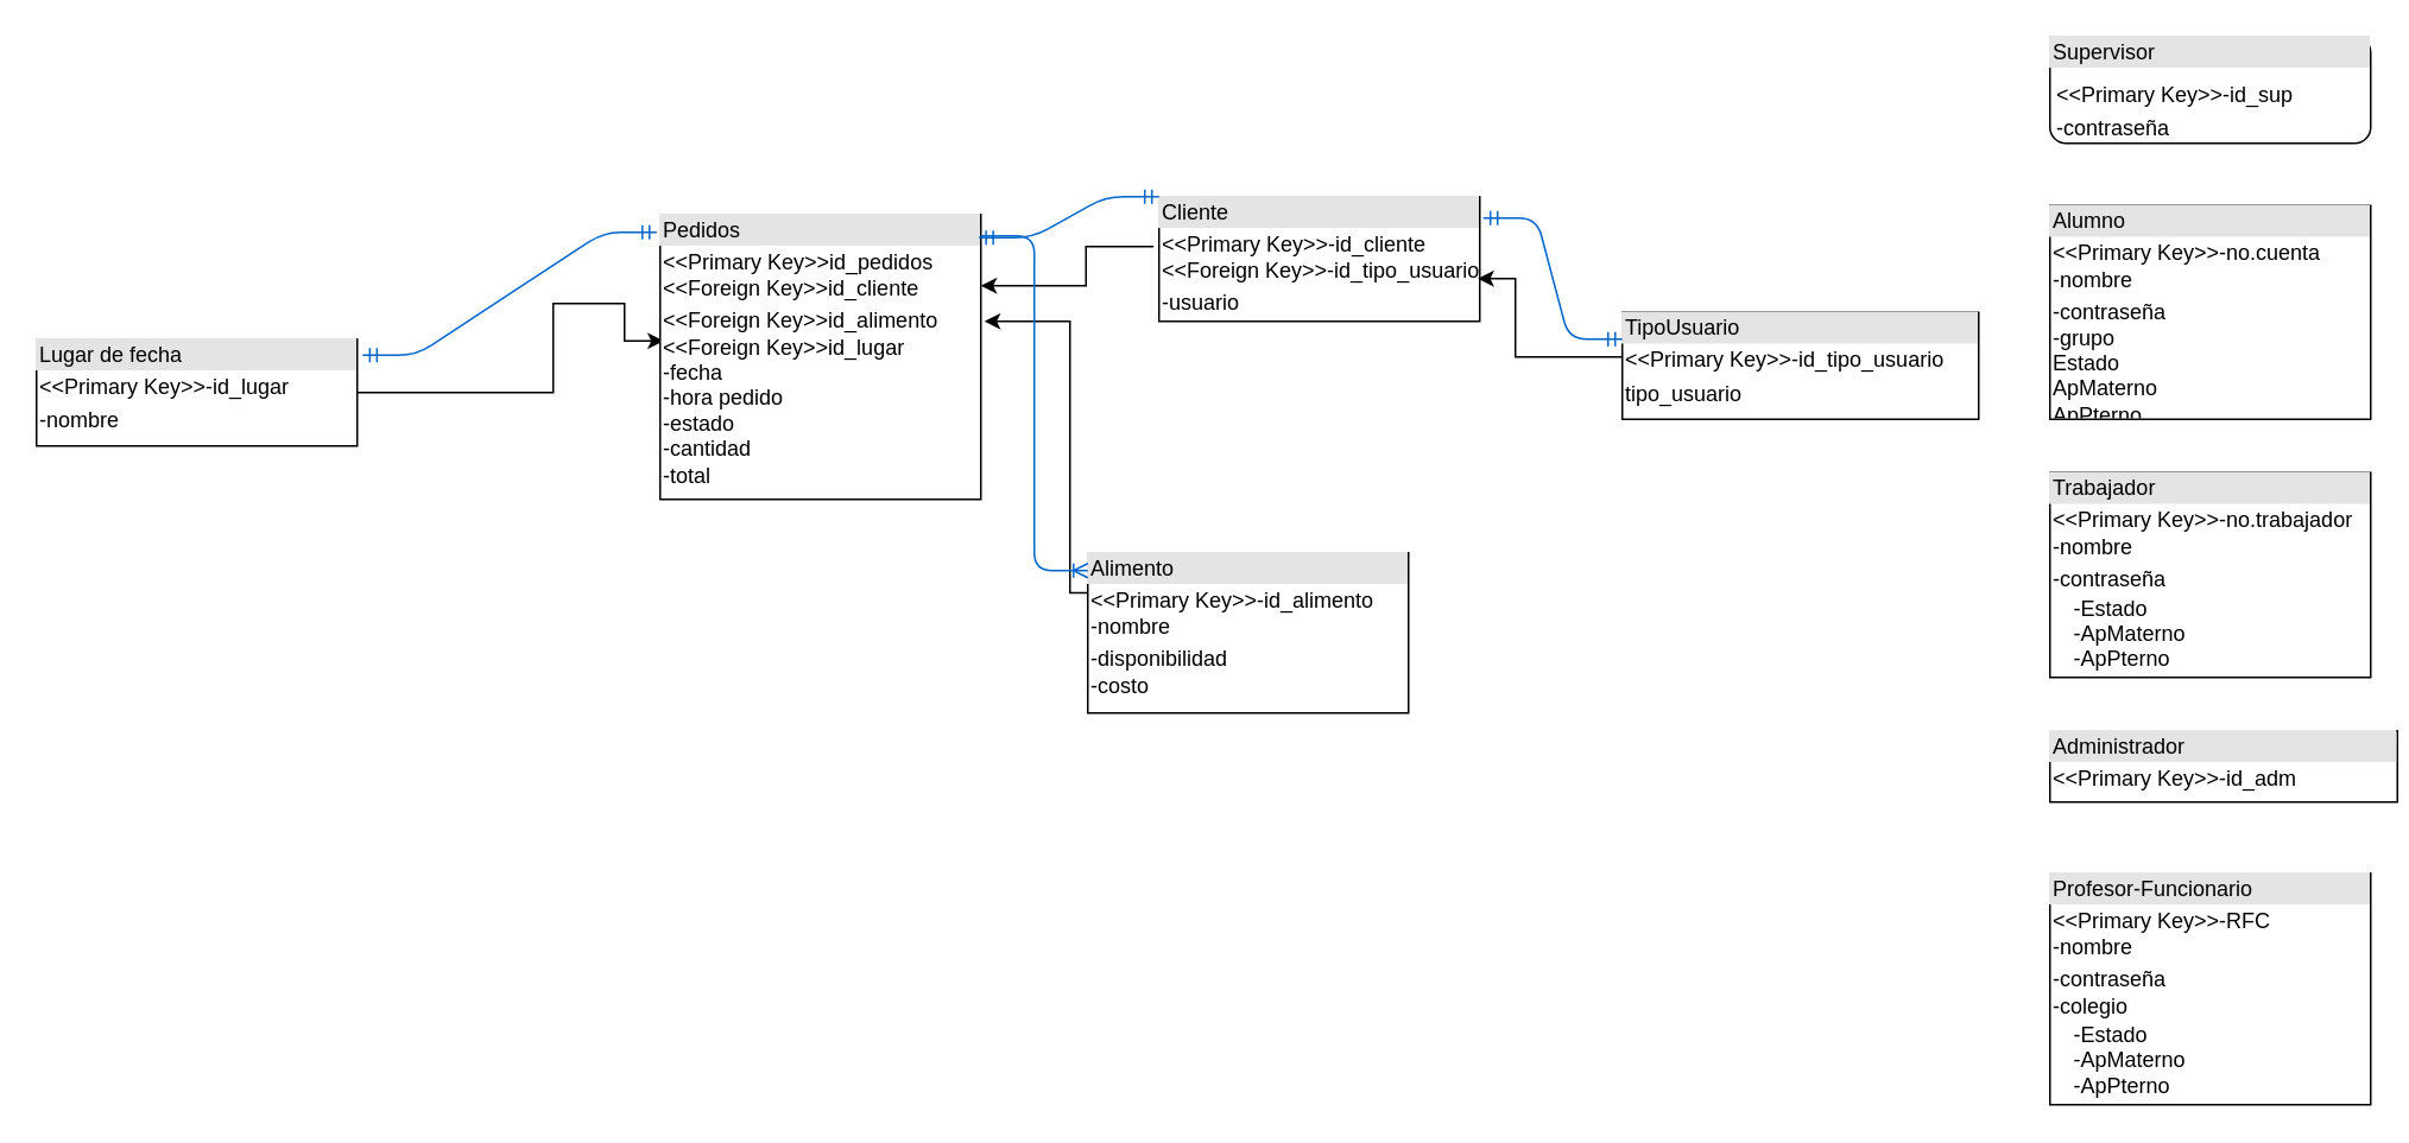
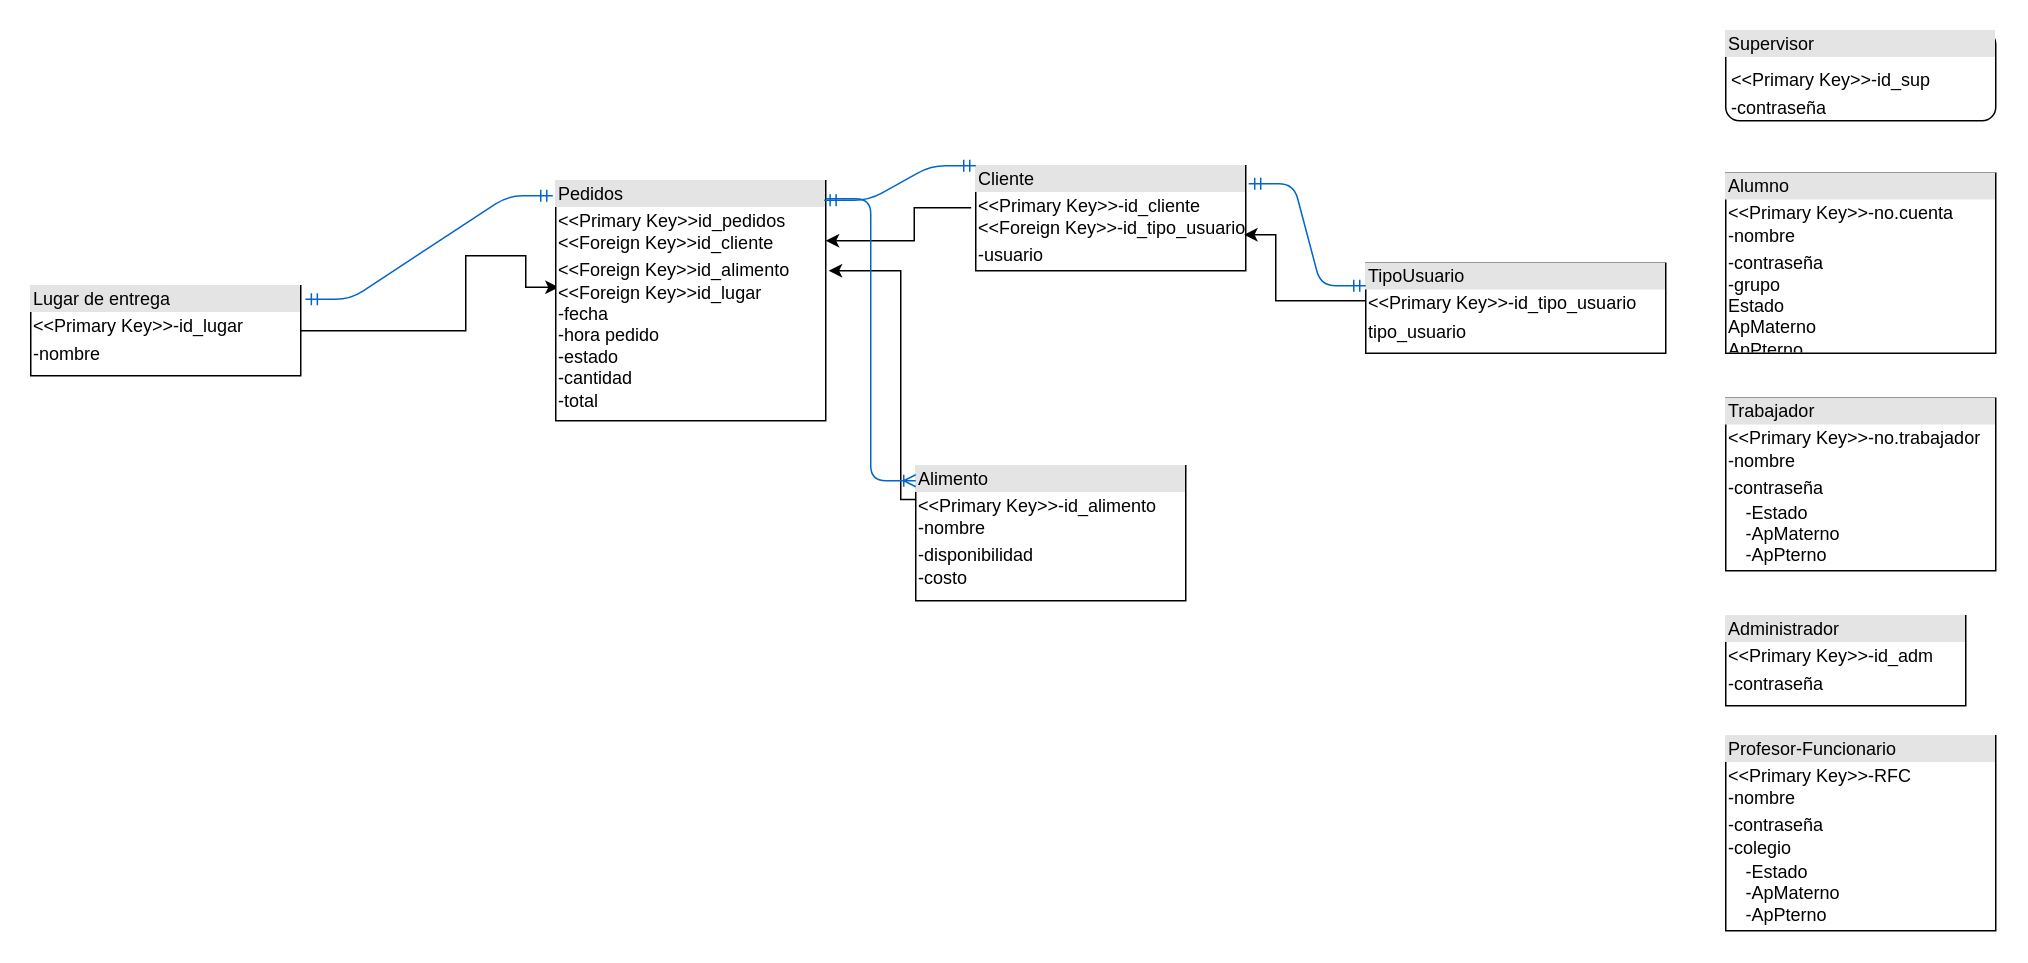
- <mxCell id="7" value="&lt;div style=&quot;box-sizing: border-box ; width: 100% ; background: #e4e4e4 ; padding: 2px&quot;&gt;Lugar de fecha&lt;/div&gt;&lt;table style=&quot;width: 100% ; font-size: 1em&quot; cellpadding=&quot;2&quot; cellspacing=&quot;0&quot;&gt;&lt;tbody&gt;&lt;tr&gt;&lt;td&gt;&amp;lt;&amp;lt;Primary Key&amp;gt;&amp;gt;-id_lugar&lt;br&gt;&lt;/td&gt;&lt;td&gt;&lt;br&gt;&lt;/td&gt;&lt;/tr&gt;&lt;tr&gt;&lt;td&gt;-nombre&lt;br&gt;&lt;/td&gt;&lt;td&gt;&lt;br&gt;&lt;/td&gt;&lt;/tr&gt;&lt;tr&gt;&lt;td&gt;&lt;/td&gt;&lt;td&gt;&lt;br&gt;&lt;/td&gt;&lt;/tr&gt;&lt;/tbody&gt;&lt;/table&gt;" style="verticalAlign=top;align=left;overflow=fill;html=1;" parent="1" vertex="1"><mxGeometry x="20" y="190" width="180" height="60" as="geometry" /></mxCell>
+ <mxCell id="7" value="&lt;div style=&quot;box-sizing: border-box ; width: 100% ; background: #e4e4e4 ; padding: 2px&quot;&gt;Lugar de entrega&lt;/div&gt;&lt;table style=&quot;width: 100% ; font-size: 1em&quot; cellpadding=&quot;2&quot; cellspacing=&quot;0&quot;&gt;&lt;tbody&gt;&lt;tr&gt;&lt;td&gt;&amp;lt;&amp;lt;Primary Key&amp;gt;&amp;gt;-id_lugar&lt;br&gt;&lt;/td&gt;&lt;td&gt;&lt;br&gt;&lt;/td&gt;&lt;/tr&gt;&lt;tr&gt;&lt;td&gt;-nombre&lt;br&gt;&lt;/td&gt;&lt;td&gt;&lt;br&gt;&lt;/td&gt;&lt;/tr&gt;&lt;tr&gt;&lt;td&gt;&lt;/td&gt;&lt;td&gt;&lt;br&gt;&lt;/td&gt;&lt;/tr&gt;&lt;/tbody&gt;&lt;/table&gt;" style="verticalAlign=top;align=left;overflow=fill;html=1;" parent="1" vertex="1"><mxGeometry x="20" y="190" width="180" height="60" as="geometry" /></mxCell>
- <mxCell id="5" value="&lt;div style=&quot;box-sizing: border-box ; width: 100% ; background: #e4e4e4 ; padding: 2px&quot;&gt;Administrador&lt;/div&gt;&lt;table style=&quot;width: 100% ; font-size: 1em&quot; cellpadding=&quot;2&quot; cellspacing=&quot;0&quot;&gt;&lt;tbody&gt;&lt;tr&gt;&lt;td&gt;&amp;lt;&amp;lt;Primary Key&amp;gt;&amp;gt;-id_adm&lt;br&gt;&lt;/td&gt;&lt;td&gt;&lt;br&gt;&lt;/td&gt;&lt;/tr&gt;&lt;tr&gt;&lt;td&gt;-contraseña&lt;br&gt;&lt;/td&gt;&lt;td&gt;&lt;br&gt;&lt;/td&gt;&lt;/tr&gt;&lt;tr&gt;&lt;td&gt;&lt;/td&gt;&lt;td&gt;&lt;br&gt;&lt;/td&gt;&lt;/tr&gt;&lt;/tbody&gt;&lt;/table&gt;" style="verticalAlign=top;align=left;overflow=fill;html=1;" parent="1" vertex="1"><mxGeometry x="1150" y="410" width="195" height="40" as="geometry" /></mxCell>
+ <mxCell id="5" value="&lt;div style=&quot;box-sizing: border-box ; width: 100% ; background: #e4e4e4 ; padding: 2px&quot;&gt;Administrador&lt;/div&gt;&lt;table style=&quot;width: 100% ; font-size: 1em&quot; cellpadding=&quot;2&quot; cellspacing=&quot;0&quot;&gt;&lt;tbody&gt;&lt;tr&gt;&lt;td&gt;&amp;lt;&amp;lt;Primary Key&amp;gt;&amp;gt;-id_adm&lt;br&gt;&lt;/td&gt;&lt;td&gt;&lt;br&gt;&lt;/td&gt;&lt;/tr&gt;&lt;tr&gt;&lt;td&gt;-contraseña&lt;br&gt;&lt;/td&gt;&lt;td&gt;&lt;br&gt;&lt;/td&gt;&lt;/tr&gt;&lt;tr&gt;&lt;td&gt;&lt;/td&gt;&lt;td&gt;&lt;br&gt;&lt;/td&gt;&lt;/tr&gt;&lt;/tbody&gt;&lt;/table&gt;" style="verticalAlign=top;align=left;overflow=fill;html=1;" parent="1" vertex="1"><mxGeometry x="1150" y="410" width="160" height="60" as="geometry" /></mxCell>
